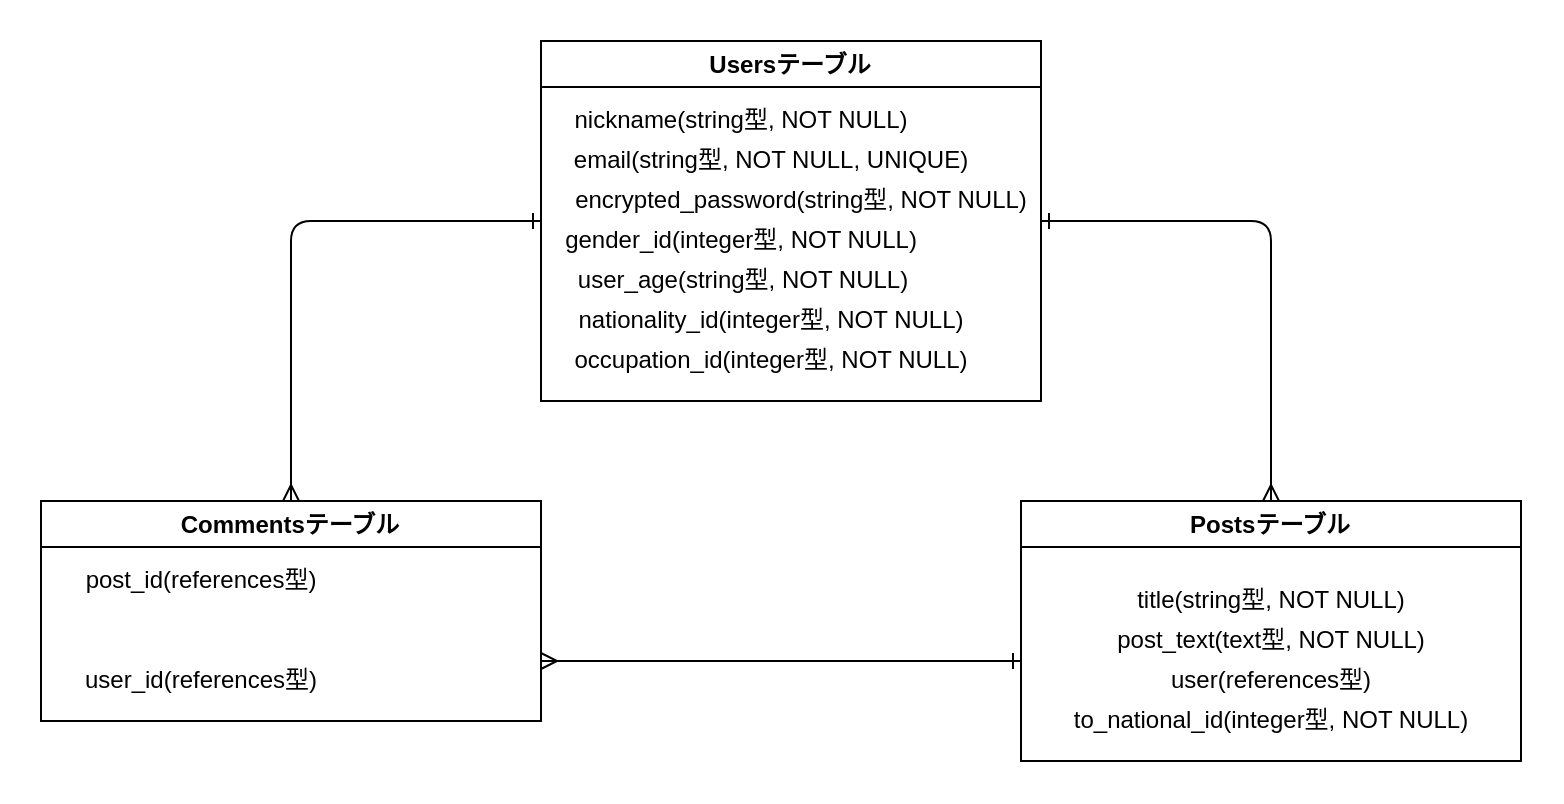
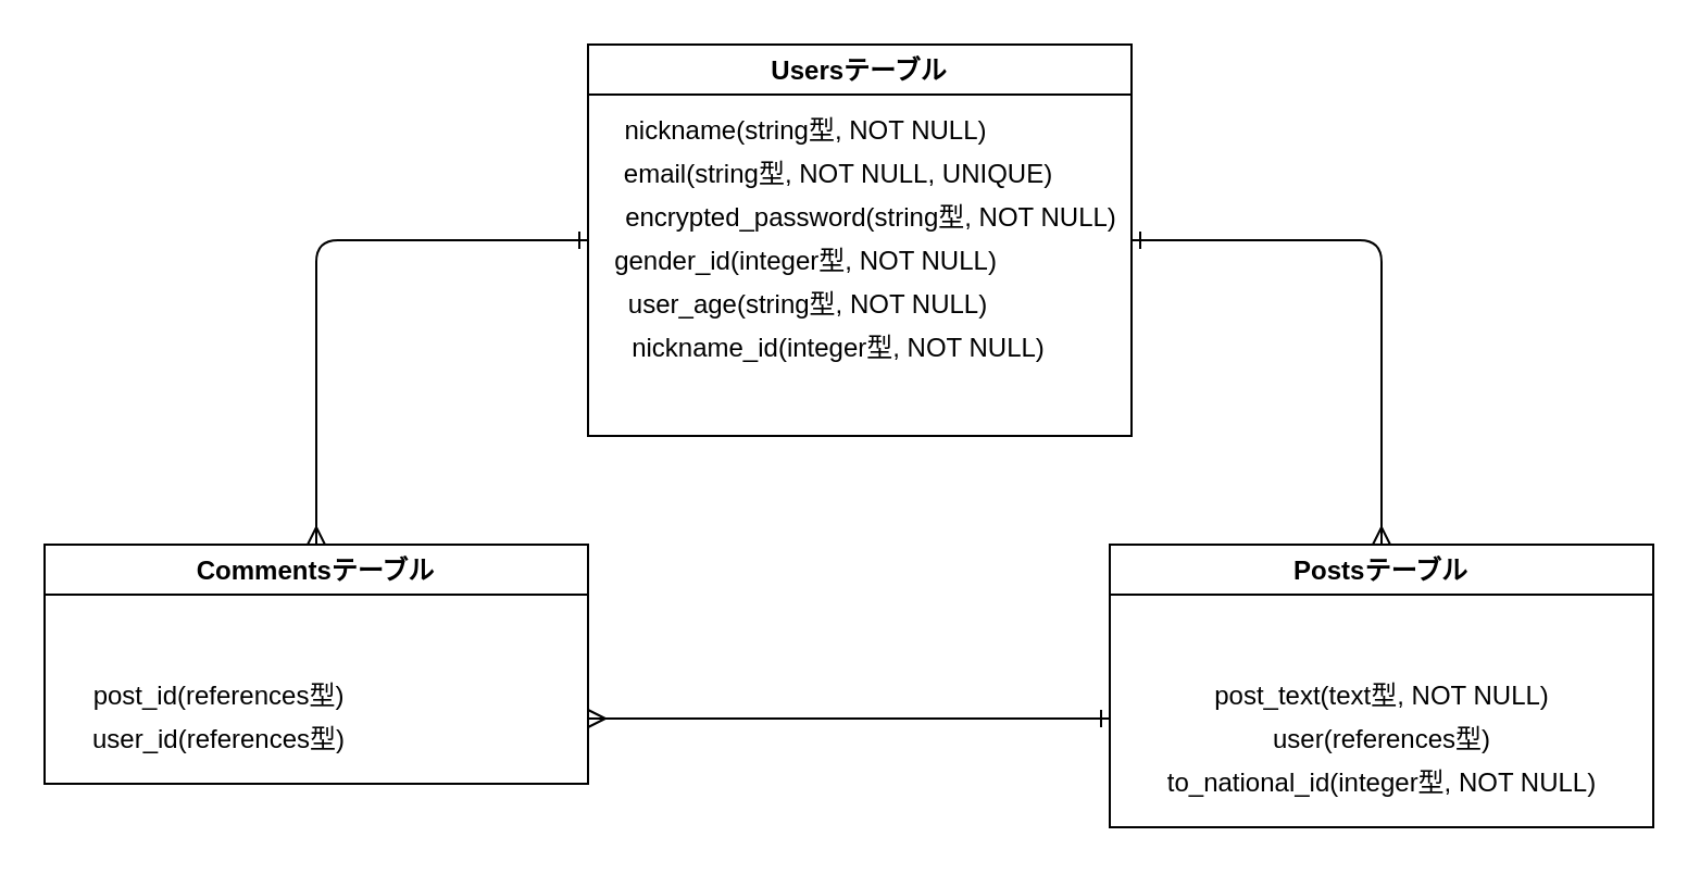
- <mxCell id="7" value="nationality_id(integer型, NOT NULL)" style="text;html=1;align=center;verticalAlign=middle;resizable=0;points=[];autosize=1;strokeColor=none;" parent="2" vertex="1"><mxGeometry x="10" y="130" width="210" height="20" as="geometry" /></mxCell>
+ <mxCell id="7" value="nickname_id(integer型, NOT NULL)" style="text;html=1;align=center;verticalAlign=middle;resizable=0;points=[];autosize=1;strokeColor=none;" parent="2" vertex="1"><mxGeometry x="10" y="130" width="210" height="20" as="geometry" /></mxCell>
- <mxCell id="8" value="occupation_id(integer型, NOT NULL)" style="text;html=1;align=center;verticalAlign=middle;resizable=0;points=[];autosize=1;strokeColor=none;" parent="2" vertex="1"><mxGeometry x="10" y="150" width="210" height="20" as="geometry" /></mxCell>
- <mxCell id="18" value="post_id(references型)" style="text;html=1;align=center;verticalAlign=middle;resizable=0;points=[];autosize=1;strokeColor=none;" parent="17" vertex="1"><mxGeometry x="15" y="30" width="130" height="20" as="geometry" /></mxCell>
+ <mxCell id="18" value="post_id(references型)" style="text;html=1;align=center;verticalAlign=middle;resizable=0;points=[];autosize=1;strokeColor=none;" parent="17" vertex="1"><mxGeometry x="15" y="60" width="130" height="20" as="geometry" /></mxCell>
- <mxCell id="16" value="title(string型, NOT NULL)" style="text;html=1;align=center;verticalAlign=middle;resizable=0;points=[];autosize=1;strokeColor=none;" vertex="1" parent="12"><mxGeometry x="50" y="40" width="150" height="20" as="geometry" /></mxCell>
